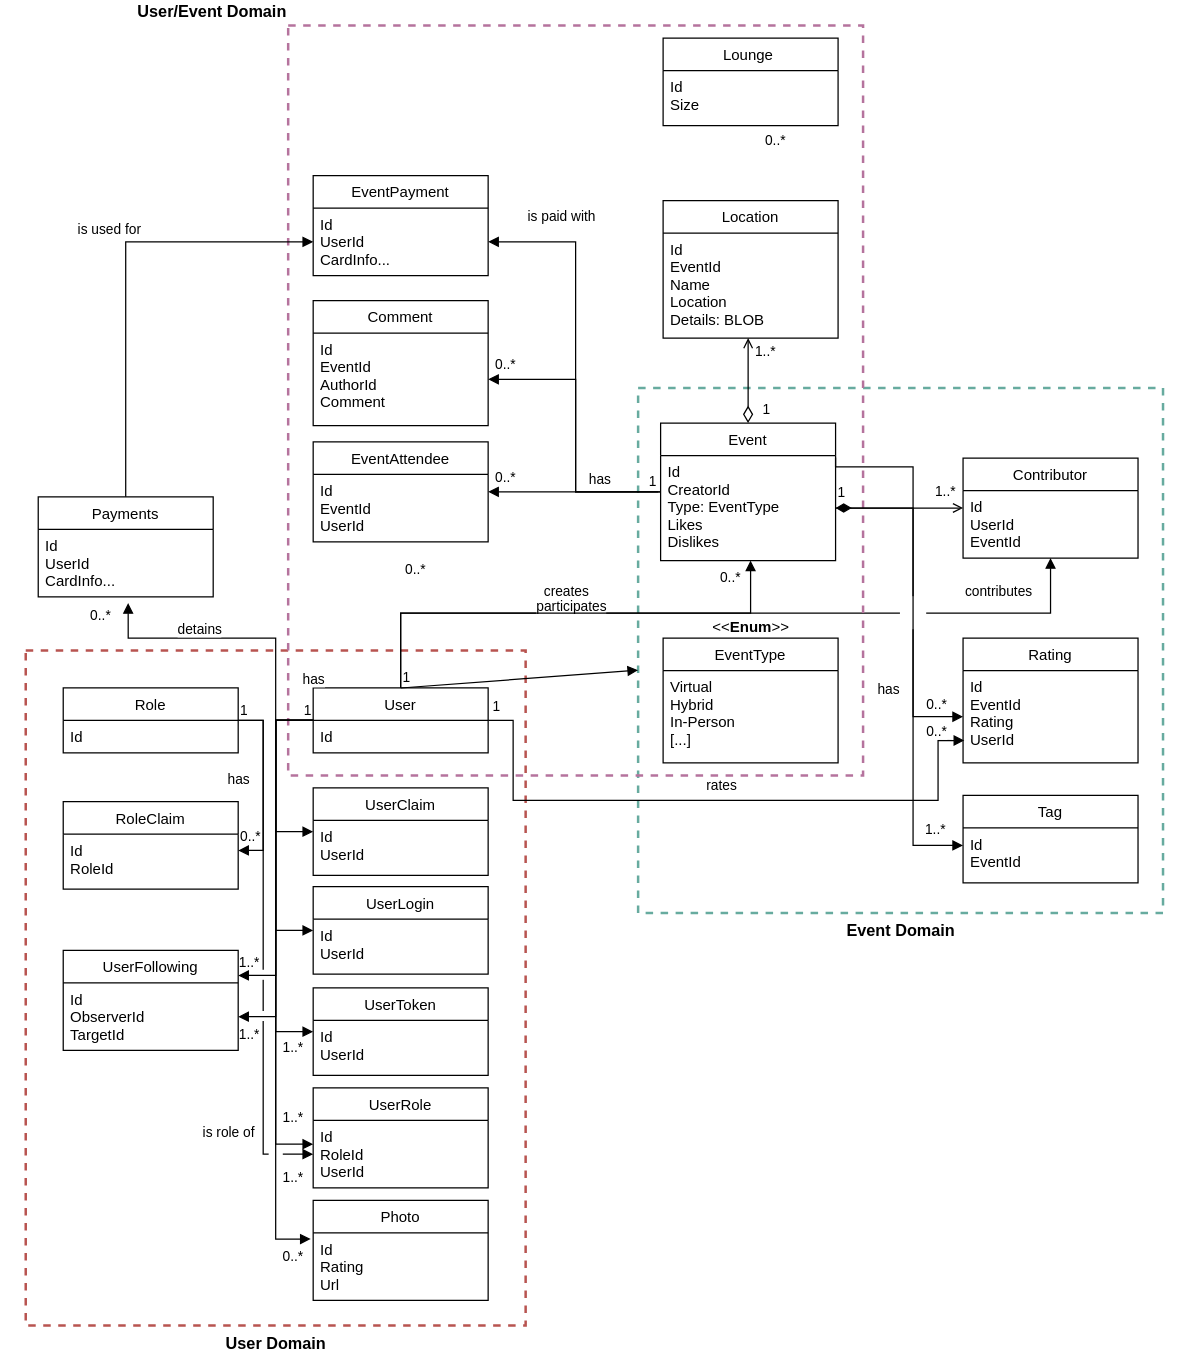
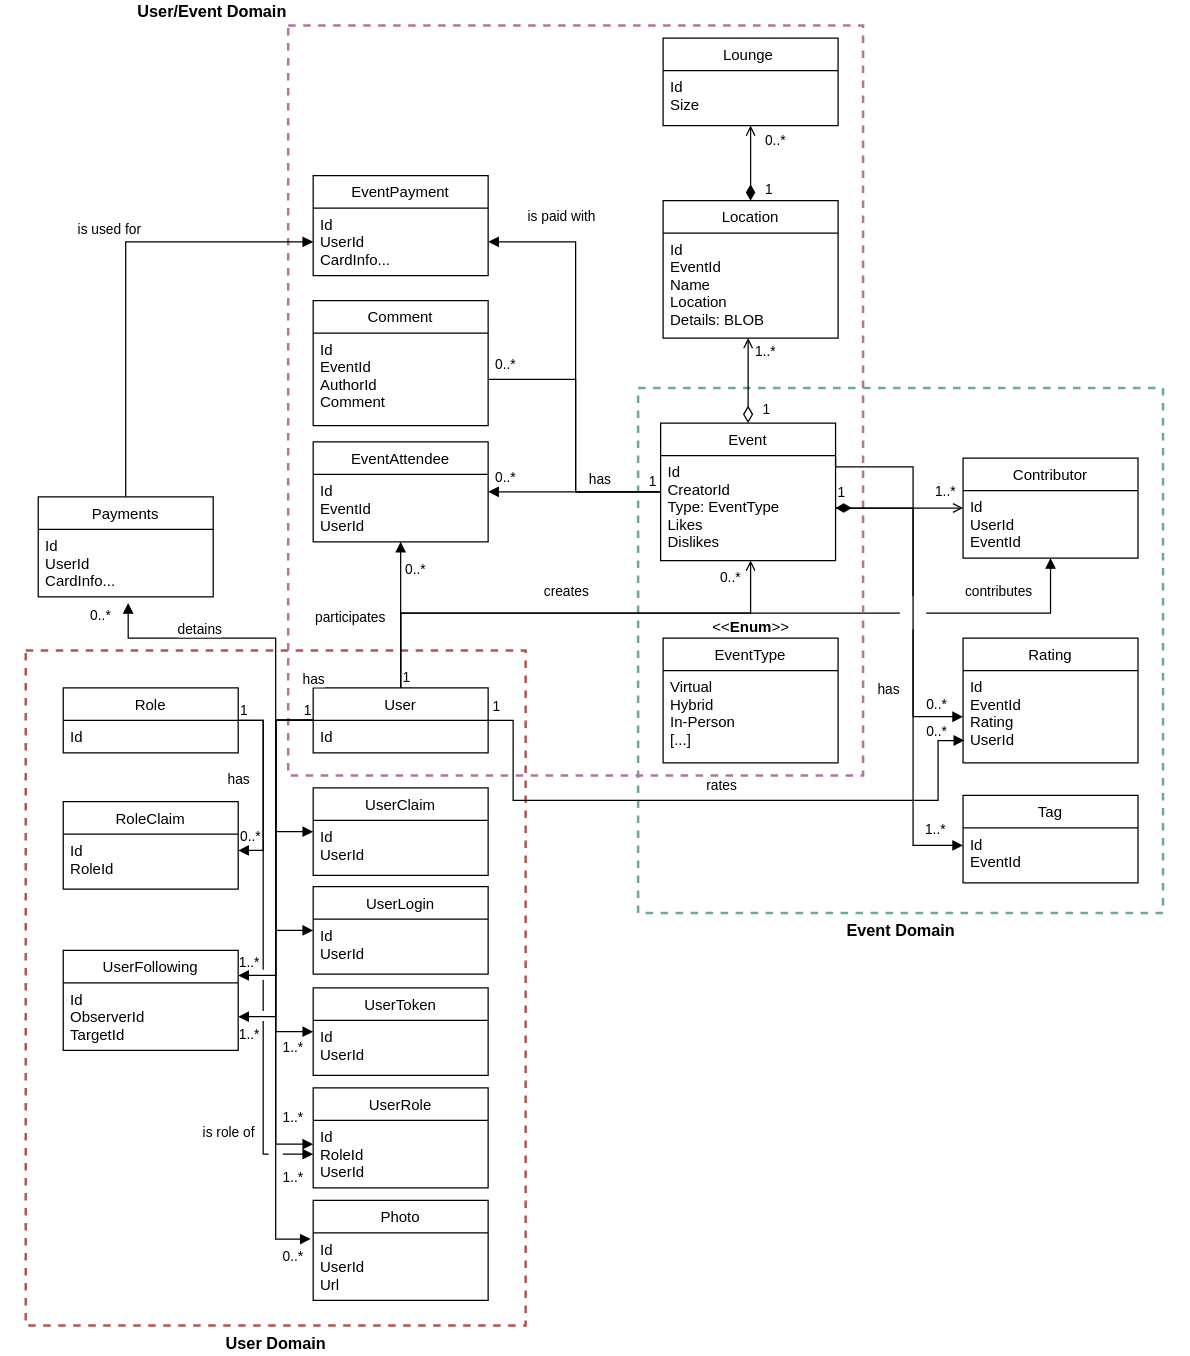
+ <mxCell id="97" value="1" style="endArrow=open;html=1;endSize=6;startArrow=diamondThin;startSize=10;startFill=1;align=left;verticalAlign=bottom;rounded=0;exitX=0.5;exitY=0;exitDx=0;exitDy=0;" edge="1" parent="1" source="74" target="95"><mxGeometry x="-1" y="-10" relative="1" as="geometry"><mxPoint x="678" y="416" as="sourcePoint" /><mxPoint x="780" y="416" as="targetPoint" /><mxPoint as="offset" /></mxGeometry></mxCell>
- <mxCell id="72" value="" style="endArrow=block;endFill=1;html=1;align=left;verticalAlign=top;rounded=0;entryX=1;entryY=0.5;entryDx=0;entryDy=0;edgeStyle=orthogonalEdgeStyle;" parent="1" source="17" target="71" edge="1"><mxGeometry x="0.391" y="-96" relative="1" as="geometry"><mxPoint x="330" y="560" as="sourcePoint" /><mxPoint x="330" y="443" as="targetPoint" /><mxPoint x="90" y="63" as="offset" /><Array as="points"><mxPoint x="460" y="393" /><mxPoint x="460" y="303" /></Array></mxGeometry></mxCell>
+ <mxCell id="72" value="" style="endArrow=none;endFill=1;html=1;align=left;verticalAlign=top;rounded=0;entryX=1;entryY=0.5;entryDx=0;entryDy=0;edgeStyle=orthogonalEdgeStyle;" parent="1" source="17" target="71" edge="1"><mxGeometry x="0.391" y="-96" relative="1" as="geometry"><mxPoint x="330" y="560" as="sourcePoint" /><mxPoint x="330" y="443" as="targetPoint" /><mxPoint x="90" y="63" as="offset" /><Array as="points"><mxPoint x="460" y="393" /><mxPoint x="460" y="303" /></Array></mxGeometry></mxCell>
- <mxCell id="26" value="creates" style="endArrow=block;endFill=1;html=1;align=left;verticalAlign=top;rounded=0;exitX=0.5;exitY=0;exitDx=0;exitDy=0;edgeStyle=orthogonalEdgeStyle;" parent="1" source="15" target="17" edge="1"><mxGeometry x="-0.093" y="30" relative="1" as="geometry"><mxPoint x="540" y="416" as="sourcePoint" /><mxPoint x="620" y="480" as="targetPoint" /><mxPoint as="offset" /><Array as="points"><mxPoint x="320" y="490" /><mxPoint x="600" y="490" /></Array></mxGeometry></mxCell>
+ <mxCell id="26" value="creates" style="endArrow=open;endFill=1;html=1;align=left;verticalAlign=top;rounded=0;exitX=0.5;exitY=0;exitDx=0;exitDy=0;edgeStyle=orthogonalEdgeStyle;" parent="1" source="15" target="17" edge="1"><mxGeometry x="-0.093" y="30" relative="1" as="geometry"><mxPoint x="540" y="416" as="sourcePoint" /><mxPoint x="620" y="480" as="targetPoint" /><mxPoint as="offset" /><Array as="points"><mxPoint x="320" y="490" /><mxPoint x="600" y="490" /></Array></mxGeometry></mxCell>
- <mxCell id="21" value="participates" style="endArrow=block;endFill=1;html=1;align=left;verticalAlign=top;rounded=0;exitX=0.5;exitY=0;exitDx=0;exitDy=0;" parent="1" source="15" target="5" edge="1"><mxGeometry x="0.186" y="70" relative="1" as="geometry"><mxPoint x="310" y="670" as="sourcePoint" /><mxPoint x="470" y="670" as="targetPoint" /><mxPoint as="offset" /></mxGeometry></mxCell>
+ <mxCell id="21" value="participates" style="endArrow=block;endFill=1;html=1;align=left;verticalAlign=top;rounded=0;exitX=0.5;exitY=0;exitDx=0;exitDy=0;" parent="1" source="15" target="19" edge="1"><mxGeometry x="0.186" y="70" relative="1" as="geometry"><mxPoint x="310" y="670" as="sourcePoint" /><mxPoint x="470" y="670" as="targetPoint" /><mxPoint as="offset" /></mxGeometry></mxCell>
- <mxCell id="66" value="Id&#10;Rating&#10;Url" style="text;strokeColor=none;fillColor=none;align=left;verticalAlign=top;spacingLeft=4;spacingRight=4;overflow=hidden;rotatable=0;points=[[0,0.5],[1,0.5]];portConstraint=eastwest;" parent="65" vertex="1"><mxGeometry y="26" width="140" height="54" as="geometry" /></mxCell>
+ <mxCell id="66" value="Id&#10;UserId&#10;Url" style="text;strokeColor=none;fillColor=none;align=left;verticalAlign=top;spacingLeft=4;spacingRight=4;overflow=hidden;rotatable=0;points=[[0,0.5],[1,0.5]];portConstraint=eastwest;" parent="65" vertex="1"><mxGeometry y="26" width="140" height="54" as="geometry" /></mxCell>
